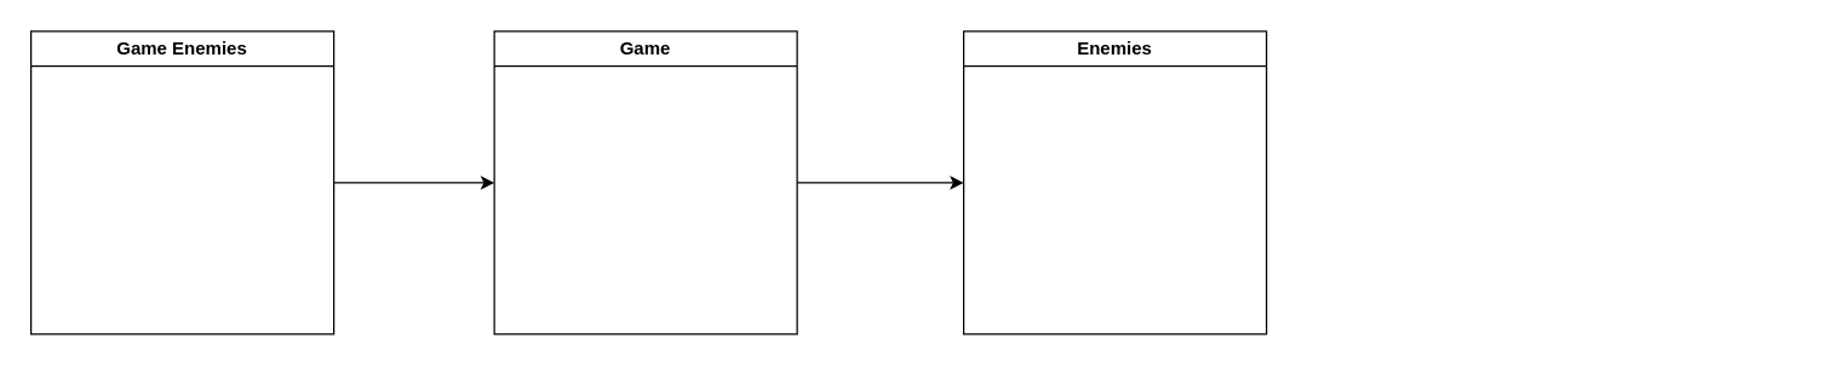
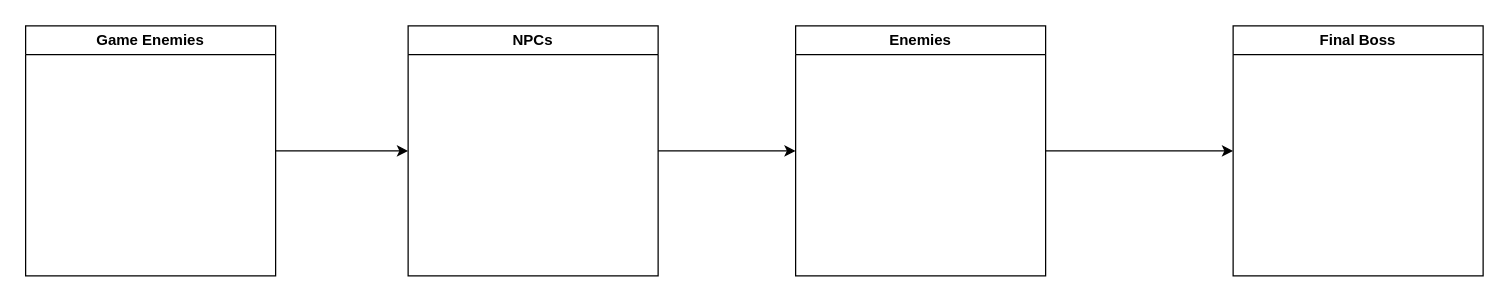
- <mxCell id="5" value="Game" style="swimlane;whiteSpace=wrap;html=1;" vertex="1" parent="1"><mxGeometry x="326" y="20" width="200" height="200" as="geometry" /></mxCell>
+ <mxCell id="5" value="NPCs" style="swimlane;whiteSpace=wrap;html=1;" vertex="1" parent="1"><mxGeometry x="326" y="20" width="200" height="200" as="geometry" /></mxCell>
+ <mxCell id="6" style="edgeStyle=orthogonalEdgeStyle;rounded=0;orthogonalLoop=1;jettySize=auto;html=1;entryX=0;entryY=0.5;entryDx=0;entryDy=0;" edge="1" parent="1" source="7" target="8"><mxGeometry relative="1" as="geometry" /></mxCell>
+ <mxCell id="8" value="Final Boss" style="swimlane;whiteSpace=wrap;html=1;" vertex="1" parent="1"><mxGeometry x="986" y="20" width="200" height="200" as="geometry" /></mxCell>
